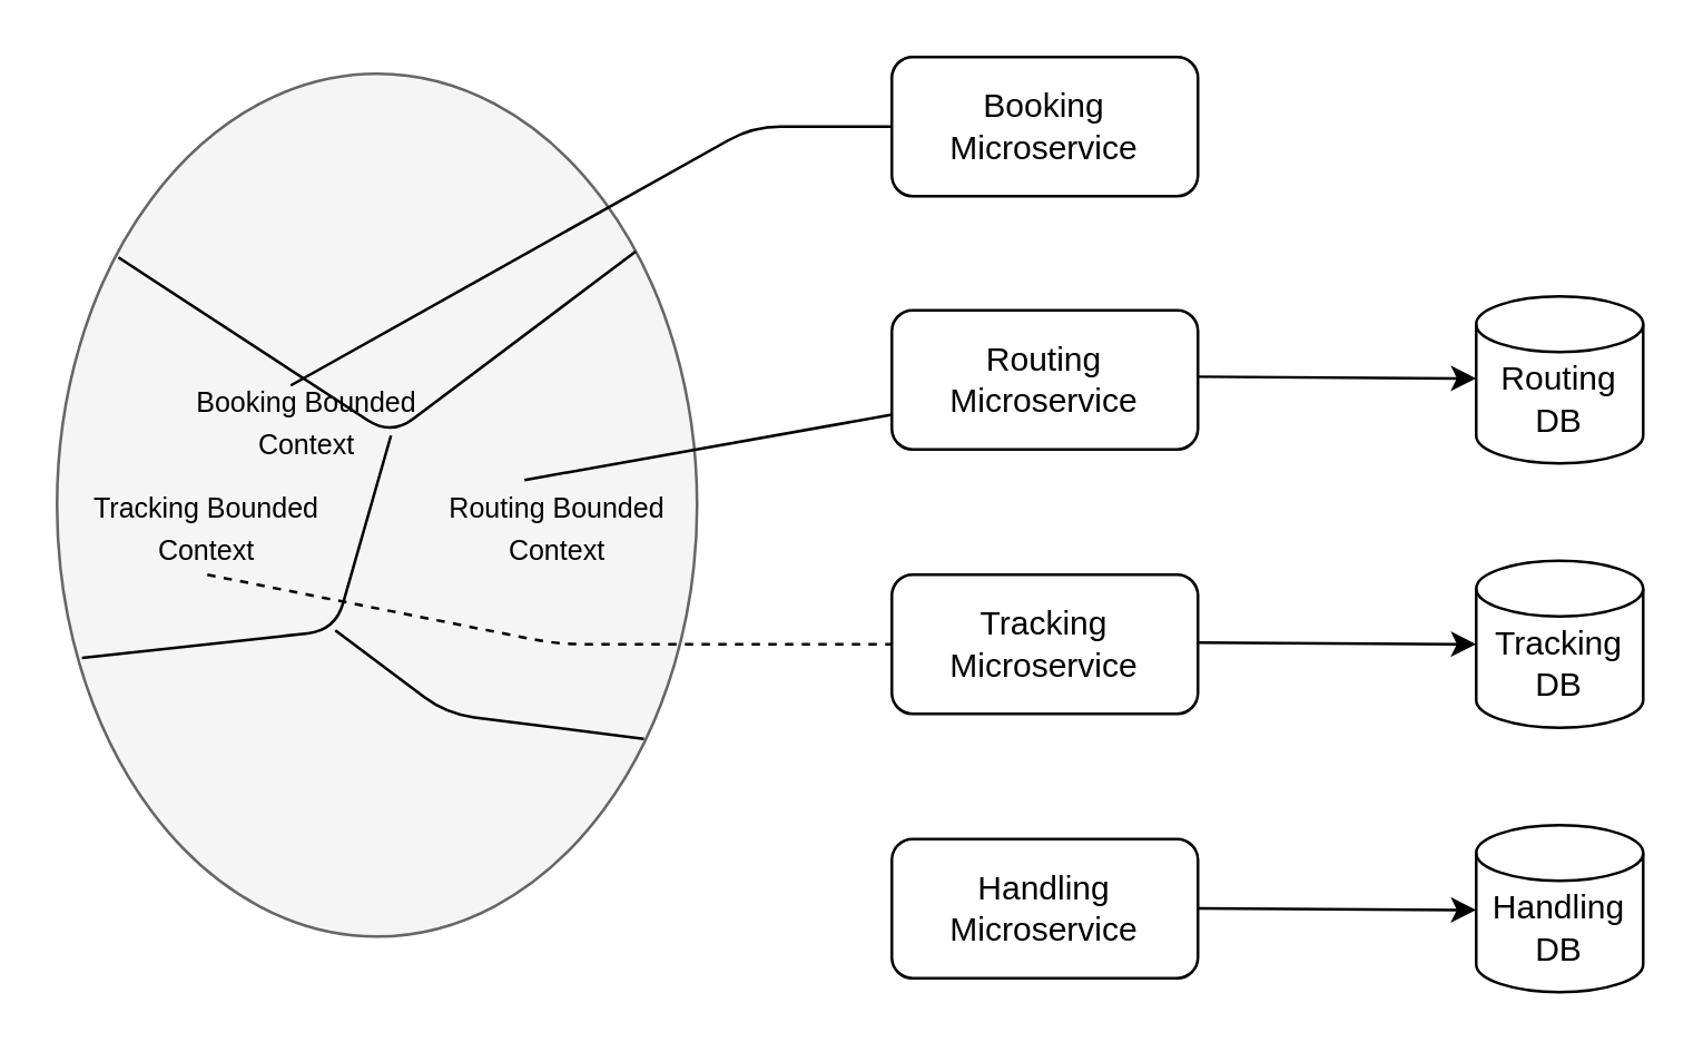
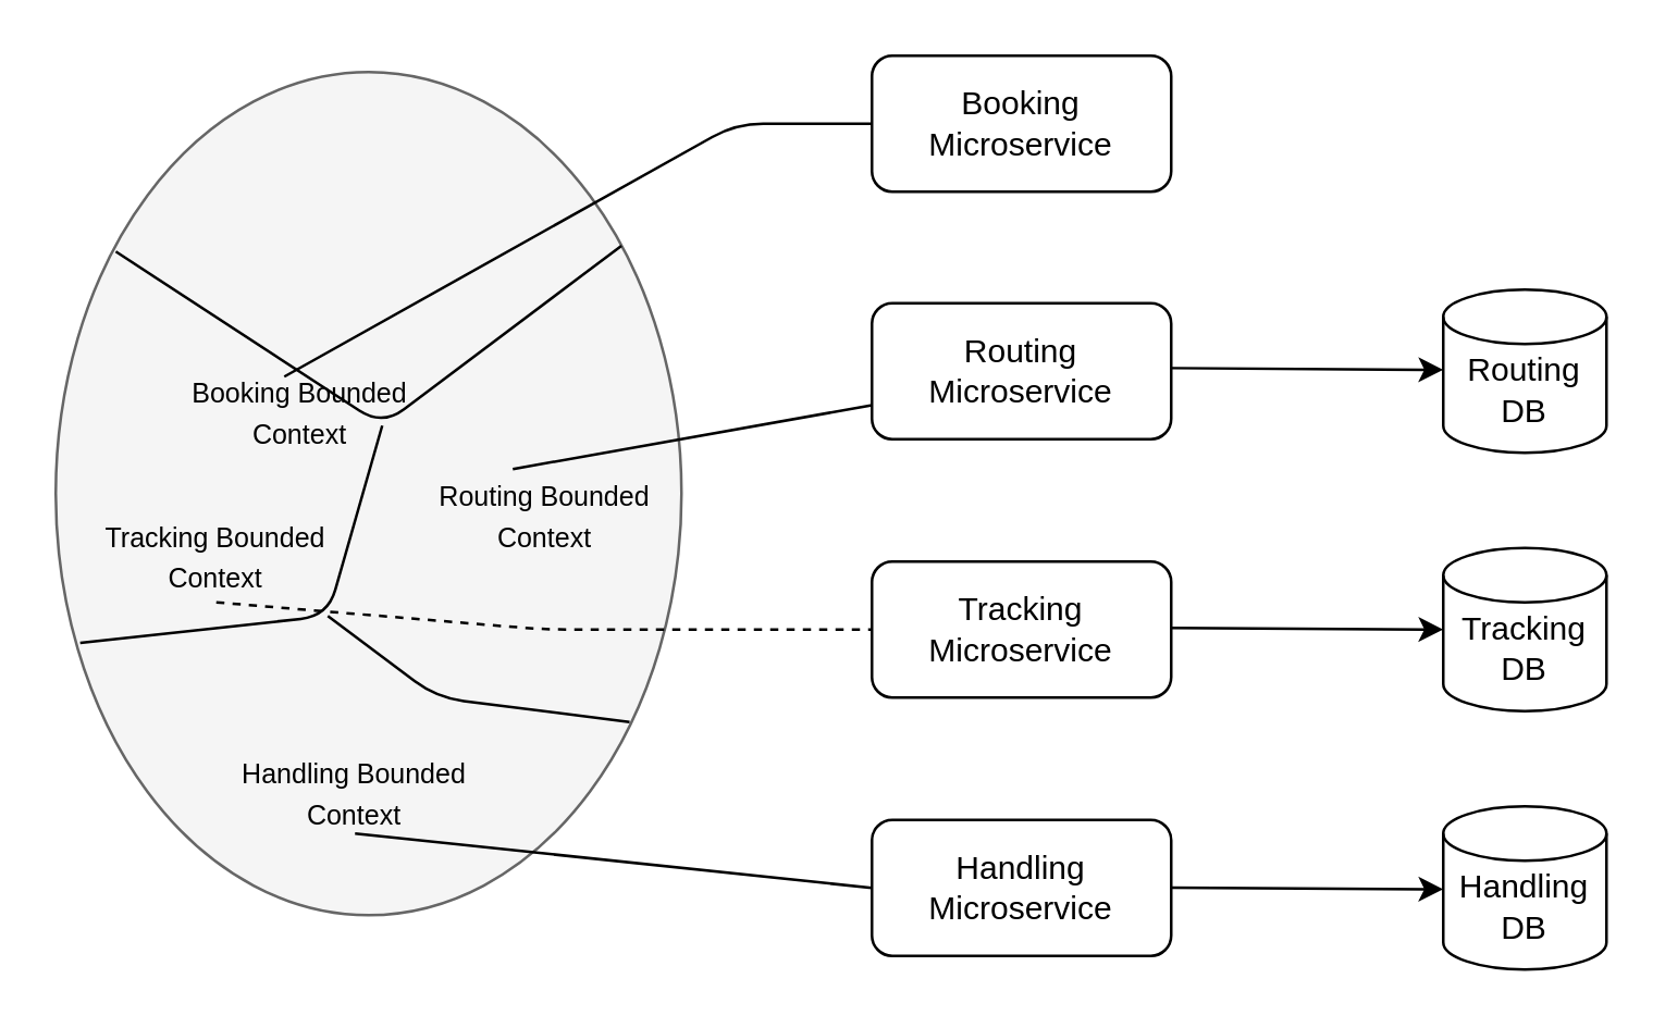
- <mxCell id="7" value="&lt;font style=&quot;font-size: 10px&quot;&gt;Tracking Bounded Context&lt;/font&gt;" style="text;html=1;strokeColor=none;fillColor=none;align=center;verticalAlign=middle;whiteSpace=wrap;rounded=0;" vertex="1" parent="1"><mxGeometry x="24" y="171" width="100" height="35" as="geometry" /></mxCell>
+ <mxCell id="7" value="&lt;font style=&quot;font-size: 10px&quot;&gt;Tracking Bounded Context&lt;/font&gt;" style="text;html=1;strokeColor=none;fillColor=none;align=center;verticalAlign=middle;whiteSpace=wrap;rounded=0;" vertex="1" parent="1"><mxGeometry x="29" y="186" width="100" height="35" as="geometry" /></mxCell>
+ <mxCell id="6" value="&lt;font style=&quot;font-size: 10px&quot;&gt;Handling Bounded Context&lt;/font&gt;" style="text;html=1;strokeColor=none;fillColor=none;align=center;verticalAlign=middle;whiteSpace=wrap;rounded=0;" vertex="1" parent="1"><mxGeometry x="80" y="276" width="100" height="30" as="geometry" /></mxCell>
+ <mxCell id="24" value="" style="endArrow=none;html=1;entryX=0;entryY=0.5;entryDx=0;entryDy=0;exitX=0.5;exitY=1;exitDx=0;exitDy=0;" edge="1" parent="1" source="6" target="14"><mxGeometry width="50" height="50" relative="1" as="geometry"><mxPoint x="20" y="426" as="sourcePoint" /><mxPoint x="70" y="376" as="targetPoint" /></mxGeometry></mxCell>
